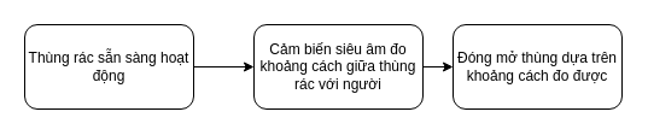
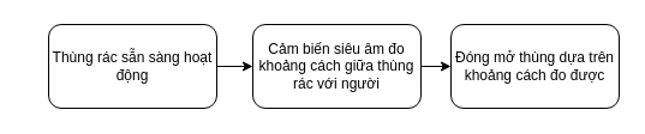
- <mxCell id="3" value="Thùng rác sẵn sàng hoạt động" style="rounded=1;whiteSpace=wrap;html=1;" vertex="1" parent="1"><mxGeometry x="20" y="20" width="140" height="70" as="geometry" /></mxCell>
+ <mxCell id="3" value="Thùng rác sẵn sàng hoạt động" style="rounded=1;whiteSpace=wrap;html=1;" vertex="1" parent="1"><mxGeometry x="40" y="20" width="140" height="70" as="geometry" /></mxCell>
